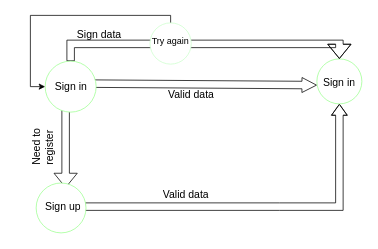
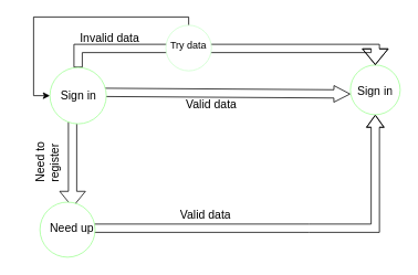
- <mxCell id="9" value="Sign data" style="text;html=1;strokeColor=none;fillColor=none;align=center;verticalAlign=middle;whiteSpace=wrap;rounded=0;fontSize=14;" parent="1" vertex="1"><mxGeometry x="92" y="30" width="80" height="30" as="geometry" /></mxCell>
+ <mxCell id="9" value="Invalid data" style="text;html=1;strokeColor=none;fillColor=none;align=center;verticalAlign=middle;whiteSpace=wrap;rounded=0;fontSize=14;" parent="1" vertex="1"><mxGeometry x="92" y="30" width="80" height="30" as="geometry" /></mxCell>
- <mxCell id="19" value="Try again" style="text;html=1;strokeColor=none;fillColor=none;align=center;verticalAlign=middle;whiteSpace=wrap;rounded=0;" vertex="1" parent="1"><mxGeometry x="192" y="40" width="70" height="30" as="geometry" /></mxCell>
+ <mxCell id="19" value="Try data" style="text;html=1;strokeColor=none;fillColor=none;align=center;verticalAlign=middle;whiteSpace=wrap;rounded=0;" vertex="1" parent="1"><mxGeometry x="192" y="40" width="70" height="30" as="geometry" /></mxCell>
- <mxCell id="15" value="&lt;span style=&quot;text-align: center&quot;&gt;&lt;font style=&quot;font-size: 14px&quot;&gt;Sign up&lt;/font&gt;&lt;br&gt;&lt;/span&gt;" style="text;html=1;strokeColor=none;fillColor=none;align=left;verticalAlign=middle;whiteSpace=wrap;overflow=hidden;fontSize=12;fontStyle=0;fontColor=#000000;" parent="1" vertex="1"><mxGeometry x="57.69" y="260" width="60" height="30" as="geometry" /></mxCell>
+ <mxCell id="15" value="&lt;span style=&quot;text-align: center&quot;&gt;&lt;font style=&quot;font-size: 14px&quot;&gt;Need up&lt;/font&gt;&lt;br&gt;&lt;/span&gt;" style="text;html=1;strokeColor=none;fillColor=none;align=left;verticalAlign=middle;whiteSpace=wrap;overflow=hidden;fontSize=12;fontStyle=0;fontColor=#000000;" parent="1" vertex="1"><mxGeometry x="57.69" y="260" width="60" height="30" as="geometry" /></mxCell>
